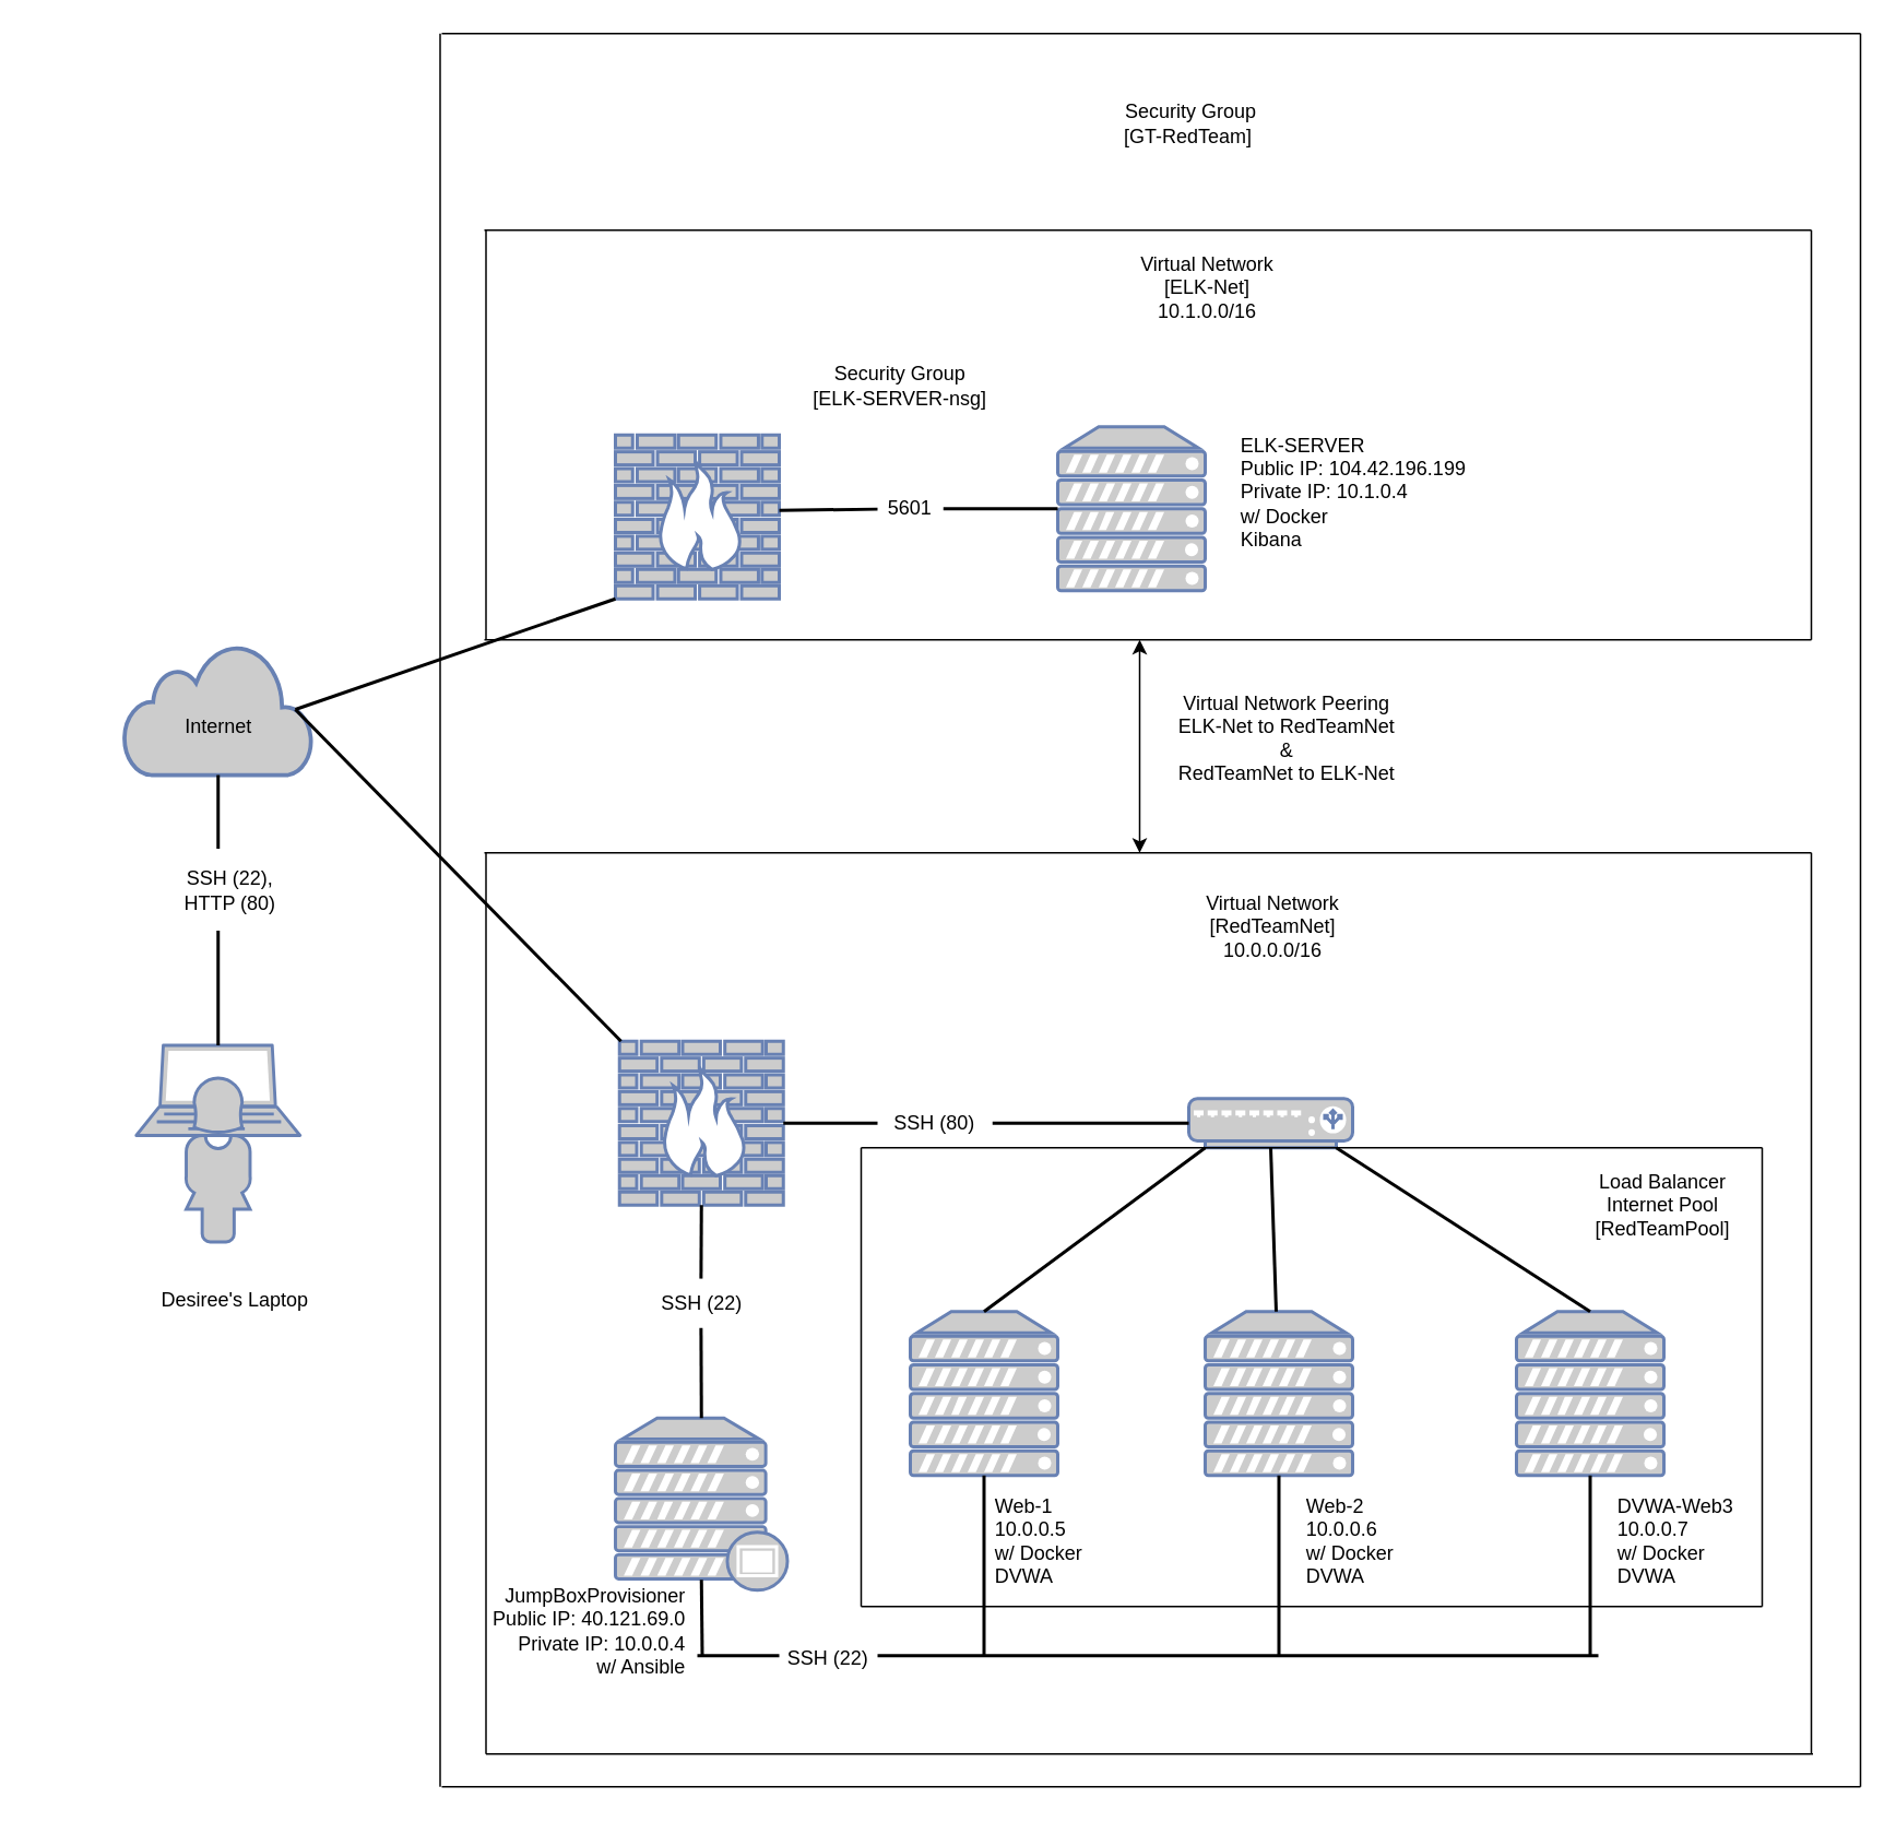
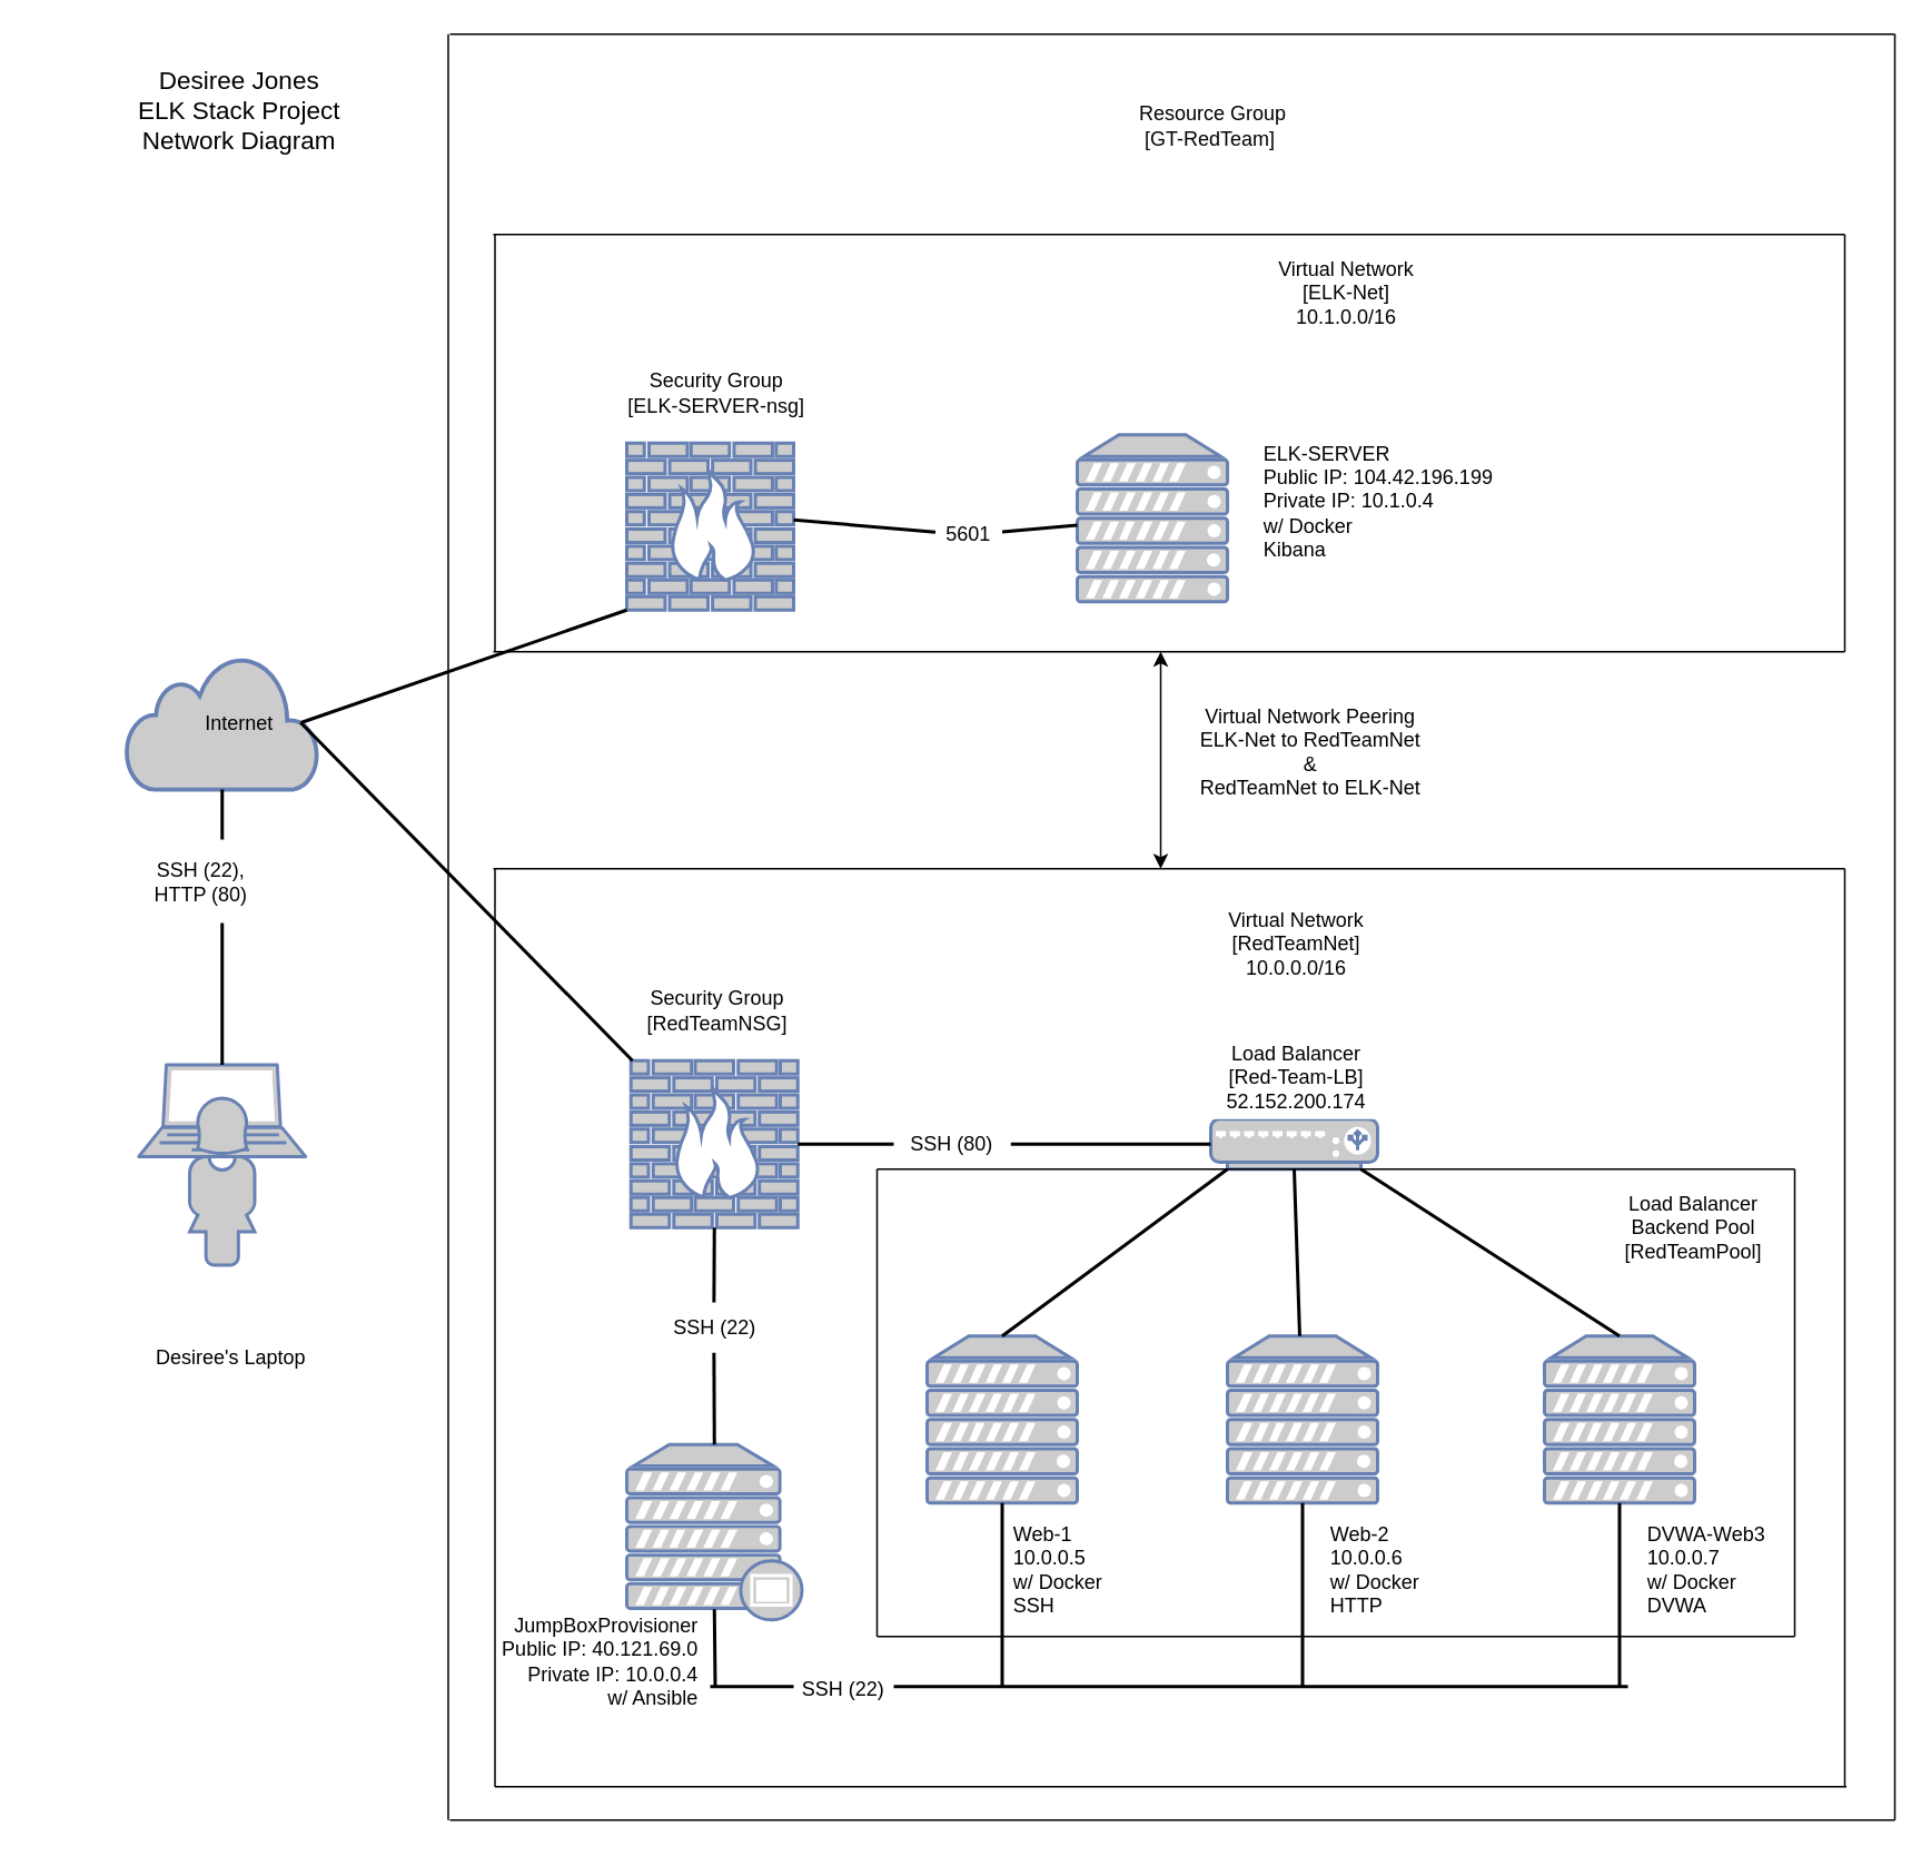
+ <mxCell id="48" value="Desiree Jones&lt;br style=&quot;font-size: 15px&quot;&gt;ELK Stack Project&lt;br style=&quot;font-size: 15px&quot;&gt;Network Diagram" style="text;html=1;strokeColor=none;fillColor=none;align=center;verticalAlign=middle;whiteSpace=wrap;rounded=0;fontSize=15;" parent="1" vertex="1"><mxGeometry x="20.5" y="40" width="244" height="50" as="geometry" /></mxCell>
- <mxCell id="47" value="Security Group&lt;br&gt;[GT-RedTeam]&amp;nbsp;" style="text;html=1;strokeColor=none;align=center;verticalAlign=middle;whiteSpace=wrap;rounded=0;fillColor=#FFFFFF;" parent="1" vertex="1"><mxGeometry x="675" y="50" width="102.5" height="50" as="geometry" /></mxCell>
+ <mxCell id="47" value="Resource Group&lt;br&gt;[GT-RedTeam]&amp;nbsp;" style="text;html=1;strokeColor=none;align=center;verticalAlign=middle;whiteSpace=wrap;rounded=0;fillColor=#FFFFFF;" parent="1" vertex="1"><mxGeometry x="675" y="50" width="102.5" height="50" as="geometry" /></mxCell>
- <mxCell id="53" value="Virtual Network&lt;br&gt;[ELK-Net]&lt;br&gt;10.1.0.0/16" style="text;html=1;strokeColor=none;align=center;verticalAlign=middle;whiteSpace=wrap;rounded=0;fillColor=#FFFFFF;" parent="1" vertex="1"><mxGeometry x="685" y="150" width="102.5" height="50" as="geometry" /></mxCell>
+ <mxCell id="53" value="Virtual Network&lt;br&gt;[ELK-Net]&lt;br&gt;10.1.0.0/16" style="text;html=1;strokeColor=none;align=center;verticalAlign=middle;whiteSpace=wrap;rounded=0;fillColor=#FFFFFF;" parent="1" vertex="1"><mxGeometry x="755" y="150" width="102.5" height="50" as="geometry" /></mxCell>
- <mxCell id="55" value="Security Group&lt;br&gt;[ELK-SERVER-nsg]" style="text;html=1;strokeColor=none;align=center;verticalAlign=middle;whiteSpace=wrap;rounded=0;fillColor=#FFFFFF;" parent="1" vertex="1"><mxGeometry x="489.5" y="210" width="117.5" height="50" as="geometry" /></mxCell>
+ <mxCell id="55" value="Security Group&lt;br&gt;[ELK-SERVER-nsg]" style="text;html=1;strokeColor=none;align=center;verticalAlign=middle;whiteSpace=wrap;rounded=0;fillColor=#FFFFFF;" parent="1" vertex="1"><mxGeometry x="369.5" y="210" width="117.5" height="50" as="geometry" /></mxCell>
- <mxCell id="66" value="5601" style="text;html=1;strokeColor=none;align=center;verticalAlign=middle;whiteSpace=wrap;rounded=0;fillColor=#FFFFFF;" parent="1" vertex="1"><mxGeometry x="535" y="295" width="40" height="30" as="geometry" /></mxCell>
+ <mxCell id="66" value="5601" style="text;html=1;strokeColor=none;align=center;verticalAlign=middle;whiteSpace=wrap;rounded=0;fillColor=#FFFFFF;" parent="1" vertex="1"><mxGeometry x="560" y="305" width="40" height="30" as="geometry" /></mxCell>
- <mxCell id="24" value="Internet" style="text;html=1;strokeColor=none;align=center;verticalAlign=middle;whiteSpace=wrap;rounded=0;" parent="1" vertex="1"><mxGeometry x="97.5" y="427.5" width="70" height="30" as="geometry" /></mxCell>
+ <mxCell id="24" value="Internet" style="text;html=1;strokeColor=none;align=center;verticalAlign=middle;whiteSpace=wrap;rounded=0;" parent="1" vertex="1"><mxGeometry x="107.5" y="417.5" width="70" height="30" as="geometry" /></mxCell>
- <mxCell id="23" value="SSH (22), HTTP (80)" style="text;html=1;strokeColor=none;align=center;verticalAlign=middle;whiteSpace=wrap;rounded=0;fillColor=#FFFFFF;" parent="1" vertex="1"><mxGeometry x="99.5" y="517.5" width="80" height="50" as="geometry" /></mxCell>
+ <mxCell id="23" value="SSH (22), HTTP (80)" style="text;html=1;strokeColor=none;align=center;verticalAlign=middle;whiteSpace=wrap;rounded=0;fillColor=#FFFFFF;" parent="1" vertex="1"><mxGeometry x="79.5" y="502.5" width="80" height="50" as="geometry" /></mxCell>
+ <mxCell id="30" value="Security Group&lt;br&gt;[RedTeamNSG]" style="text;html=1;strokeColor=none;align=center;verticalAlign=middle;whiteSpace=wrap;rounded=0;fillColor=#FFFFFF;" parent="1" vertex="1"><mxGeometry x="377.5" y="580" width="102.5" height="50" as="geometry" /></mxCell>
+ <mxCell id="31" value="Load Balancer&lt;br&gt;[Red-Team-LB]&lt;br&gt;52.152.200.174" style="text;html=1;strokeColor=none;align=center;verticalAlign=middle;whiteSpace=wrap;rounded=0;fillColor=#FFFFFF;" parent="1" vertex="1"><mxGeometry x="724.75" y="620" width="102.5" height="50" as="geometry" /></mxCell>
- <mxCell id="45" value="Load Balancer&lt;br&gt;Internet Pool&lt;br&gt;[RedTeamPool]" style="text;html=1;strokeColor=none;align=center;verticalAlign=middle;whiteSpace=wrap;rounded=0;fillColor=#FFFFFF;" parent="1" vertex="1"><mxGeometry x="962.5" y="710" width="102.5" height="50" as="geometry" /></mxCell>
+ <mxCell id="45" value="Load Balancer&lt;br&gt;Backend Pool&lt;br&gt;[RedTeamPool]" style="text;html=1;strokeColor=none;align=center;verticalAlign=middle;whiteSpace=wrap;rounded=0;fillColor=#FFFFFF;" parent="1" vertex="1"><mxGeometry x="962.5" y="710" width="102.5" height="50" as="geometry" /></mxCell>
- <mxCell id="36" value="Desiree's Laptop" style="text;html=1;strokeColor=none;align=center;verticalAlign=middle;whiteSpace=wrap;rounded=0;fillColor=#FFFFFF;" parent="1" vertex="1"><mxGeometry x="82.5" y="767.5" width="120" height="50" as="geometry" /></mxCell>
+ <mxCell id="36" value="Desiree's Laptop" style="text;html=1;strokeColor=none;align=center;verticalAlign=middle;whiteSpace=wrap;rounded=0;fillColor=#FFFFFF;" parent="1" vertex="1"><mxGeometry x="77.5" y="787.5" width="120" height="50" as="geometry" /></mxCell>
- <mxCell id="32" value="Web-1&lt;br&gt;10.0.0.5&lt;br&gt;w/ Docker&lt;br&gt;DVWA" style="text;html=1;strokeColor=none;align=left;verticalAlign=middle;whiteSpace=wrap;rounded=0;fillColor=#FFFFFF;" parent="1" vertex="1"><mxGeometry x="605" y="910" width="60" height="60" as="geometry" /></mxCell>
+ <mxCell id="32" value="Web-1&lt;br&gt;10.0.0.5&lt;br&gt;w/ Docker&lt;br&gt;SSH" style="text;html=1;strokeColor=none;align=left;verticalAlign=middle;whiteSpace=wrap;rounded=0;fillColor=#FFFFFF;" parent="1" vertex="1"><mxGeometry x="605" y="910" width="60" height="60" as="geometry" /></mxCell>
- <mxCell id="33" value="Web-2&lt;br&gt;10.0.0.6&lt;br&gt;w/ Docker&lt;br&gt;DVWA" style="text;html=1;strokeColor=none;align=left;verticalAlign=middle;whiteSpace=wrap;rounded=0;fillColor=#FFFFFF;" parent="1" vertex="1"><mxGeometry x="795" y="910" width="60" height="60" as="geometry" /></mxCell>
+ <mxCell id="33" value="Web-2&lt;br&gt;10.0.0.6&lt;br&gt;w/ Docker&lt;br&gt;HTTP" style="text;html=1;strokeColor=none;align=left;verticalAlign=middle;whiteSpace=wrap;rounded=0;fillColor=#FFFFFF;" parent="1" vertex="1"><mxGeometry x="795" y="910" width="60" height="60" as="geometry" /></mxCell>
